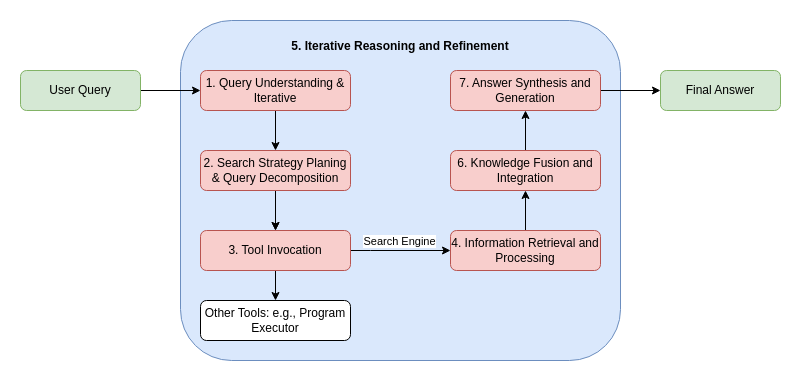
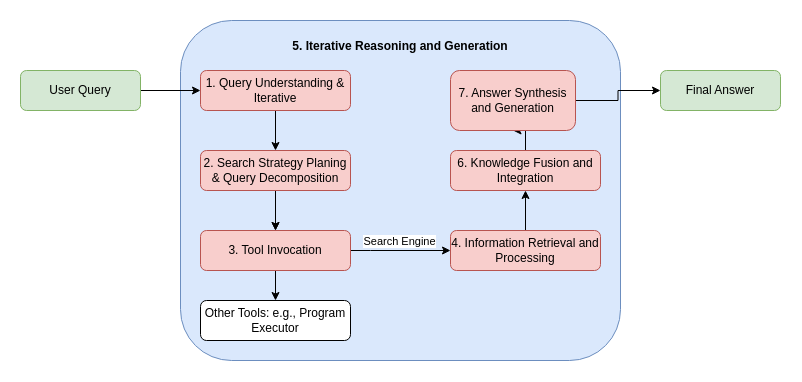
- <mxCell id="21" value="7. Answer Synthesis and Generation" style="rounded=1;whiteSpace=wrap;html=1;fontSize=12;glass=0;strokeWidth=1;shadow=0;fillColor=#f8cecc;strokeColor=#b85450;" vertex="1" parent="1"><mxGeometry x="450" y="70" width="150" height="40" as="geometry" /></mxCell>
+ <mxCell id="21" value="7. Answer Synthesis and Generation" style="rounded=1;whiteSpace=wrap;html=1;fontSize=12;glass=0;strokeWidth=1;shadow=0;fillColor=#f8cecc;strokeColor=#b85450;" vertex="1" parent="1"><mxGeometry x="450" y="70" width="125" height="60" as="geometry" /></mxCell>
- <mxCell id="2" value="&lt;b&gt;5. Iterative Reasoning and Refinement&lt;/b&gt;&lt;div&gt;&lt;b&gt;&lt;br&gt;&lt;/b&gt;&lt;/div&gt;&lt;div&gt;&lt;b&gt;&lt;br&gt;&lt;/b&gt;&lt;/div&gt;&lt;div&gt;&lt;b&gt;&lt;br&gt;&lt;/b&gt;&lt;/div&gt;&lt;div&gt;&lt;b&gt;&lt;br&gt;&lt;/b&gt;&lt;/div&gt;&lt;div&gt;&lt;b&gt;&lt;br&gt;&lt;/b&gt;&lt;/div&gt;&lt;div&gt;&lt;b&gt;&lt;br&gt;&lt;/b&gt;&lt;/div&gt;&lt;div&gt;&lt;b&gt;&lt;br&gt;&lt;/b&gt;&lt;/div&gt;&lt;div&gt;&lt;b&gt;&lt;br&gt;&lt;/b&gt;&lt;/div&gt;&lt;div&gt;&lt;b&gt;&lt;br&gt;&lt;/b&gt;&lt;/div&gt;&lt;div&gt;&lt;b&gt;&lt;br&gt;&lt;/b&gt;&lt;/div&gt;&lt;div&gt;&lt;b&gt;&lt;br&gt;&lt;/b&gt;&lt;/div&gt;&lt;div&gt;&lt;b&gt;&lt;br&gt;&lt;/b&gt;&lt;/div&gt;&lt;div&gt;&lt;b&gt;&lt;br&gt;&lt;/b&gt;&lt;/div&gt;&lt;div&gt;&lt;b&gt;&lt;br&gt;&lt;/b&gt;&lt;/div&gt;&lt;div&gt;&lt;b&gt;&lt;br&gt;&lt;/b&gt;&lt;/div&gt;&lt;div&gt;&lt;b&gt;&lt;br&gt;&lt;/b&gt;&lt;/div&gt;&lt;div&gt;&lt;br&gt;&lt;/div&gt;&lt;div&gt;&lt;br&gt;&lt;/div&gt;&lt;div&gt;&lt;br&gt;&lt;/div&gt;&lt;div&gt;&lt;br&gt;&lt;/div&gt;" style="rounded=1;whiteSpace=wrap;html=1;fontSize=12;glass=0;strokeWidth=1;shadow=0;fillColor=#dae8fc;strokeColor=#6c8ebf;" parent="1" vertex="1"><mxGeometry x="180" y="20" width="440" height="340" as="geometry" /></mxCell>
+ <mxCell id="2" value="&lt;b&gt;5. Iterative Reasoning and Generation&lt;/b&gt;&lt;div&gt;&lt;b&gt;&lt;br&gt;&lt;/b&gt;&lt;/div&gt;&lt;div&gt;&lt;b&gt;&lt;br&gt;&lt;/b&gt;&lt;/div&gt;&lt;div&gt;&lt;b&gt;&lt;br&gt;&lt;/b&gt;&lt;/div&gt;&lt;div&gt;&lt;b&gt;&lt;br&gt;&lt;/b&gt;&lt;/div&gt;&lt;div&gt;&lt;b&gt;&lt;br&gt;&lt;/b&gt;&lt;/div&gt;&lt;div&gt;&lt;b&gt;&lt;br&gt;&lt;/b&gt;&lt;/div&gt;&lt;div&gt;&lt;b&gt;&lt;br&gt;&lt;/b&gt;&lt;/div&gt;&lt;div&gt;&lt;b&gt;&lt;br&gt;&lt;/b&gt;&lt;/div&gt;&lt;div&gt;&lt;b&gt;&lt;br&gt;&lt;/b&gt;&lt;/div&gt;&lt;div&gt;&lt;b&gt;&lt;br&gt;&lt;/b&gt;&lt;/div&gt;&lt;div&gt;&lt;b&gt;&lt;br&gt;&lt;/b&gt;&lt;/div&gt;&lt;div&gt;&lt;b&gt;&lt;br&gt;&lt;/b&gt;&lt;/div&gt;&lt;div&gt;&lt;b&gt;&lt;br&gt;&lt;/b&gt;&lt;/div&gt;&lt;div&gt;&lt;b&gt;&lt;br&gt;&lt;/b&gt;&lt;/div&gt;&lt;div&gt;&lt;b&gt;&lt;br&gt;&lt;/b&gt;&lt;/div&gt;&lt;div&gt;&lt;b&gt;&lt;br&gt;&lt;/b&gt;&lt;/div&gt;&lt;div&gt;&lt;br&gt;&lt;/div&gt;&lt;div&gt;&lt;br&gt;&lt;/div&gt;&lt;div&gt;&lt;br&gt;&lt;/div&gt;&lt;div&gt;&lt;br&gt;&lt;/div&gt;" style="rounded=1;whiteSpace=wrap;html=1;fontSize=12;glass=0;strokeWidth=1;shadow=0;fillColor=#dae8fc;strokeColor=#6c8ebf;" parent="1" vertex="1"><mxGeometry x="180" y="20" width="440" height="340" as="geometry" /></mxCell>
